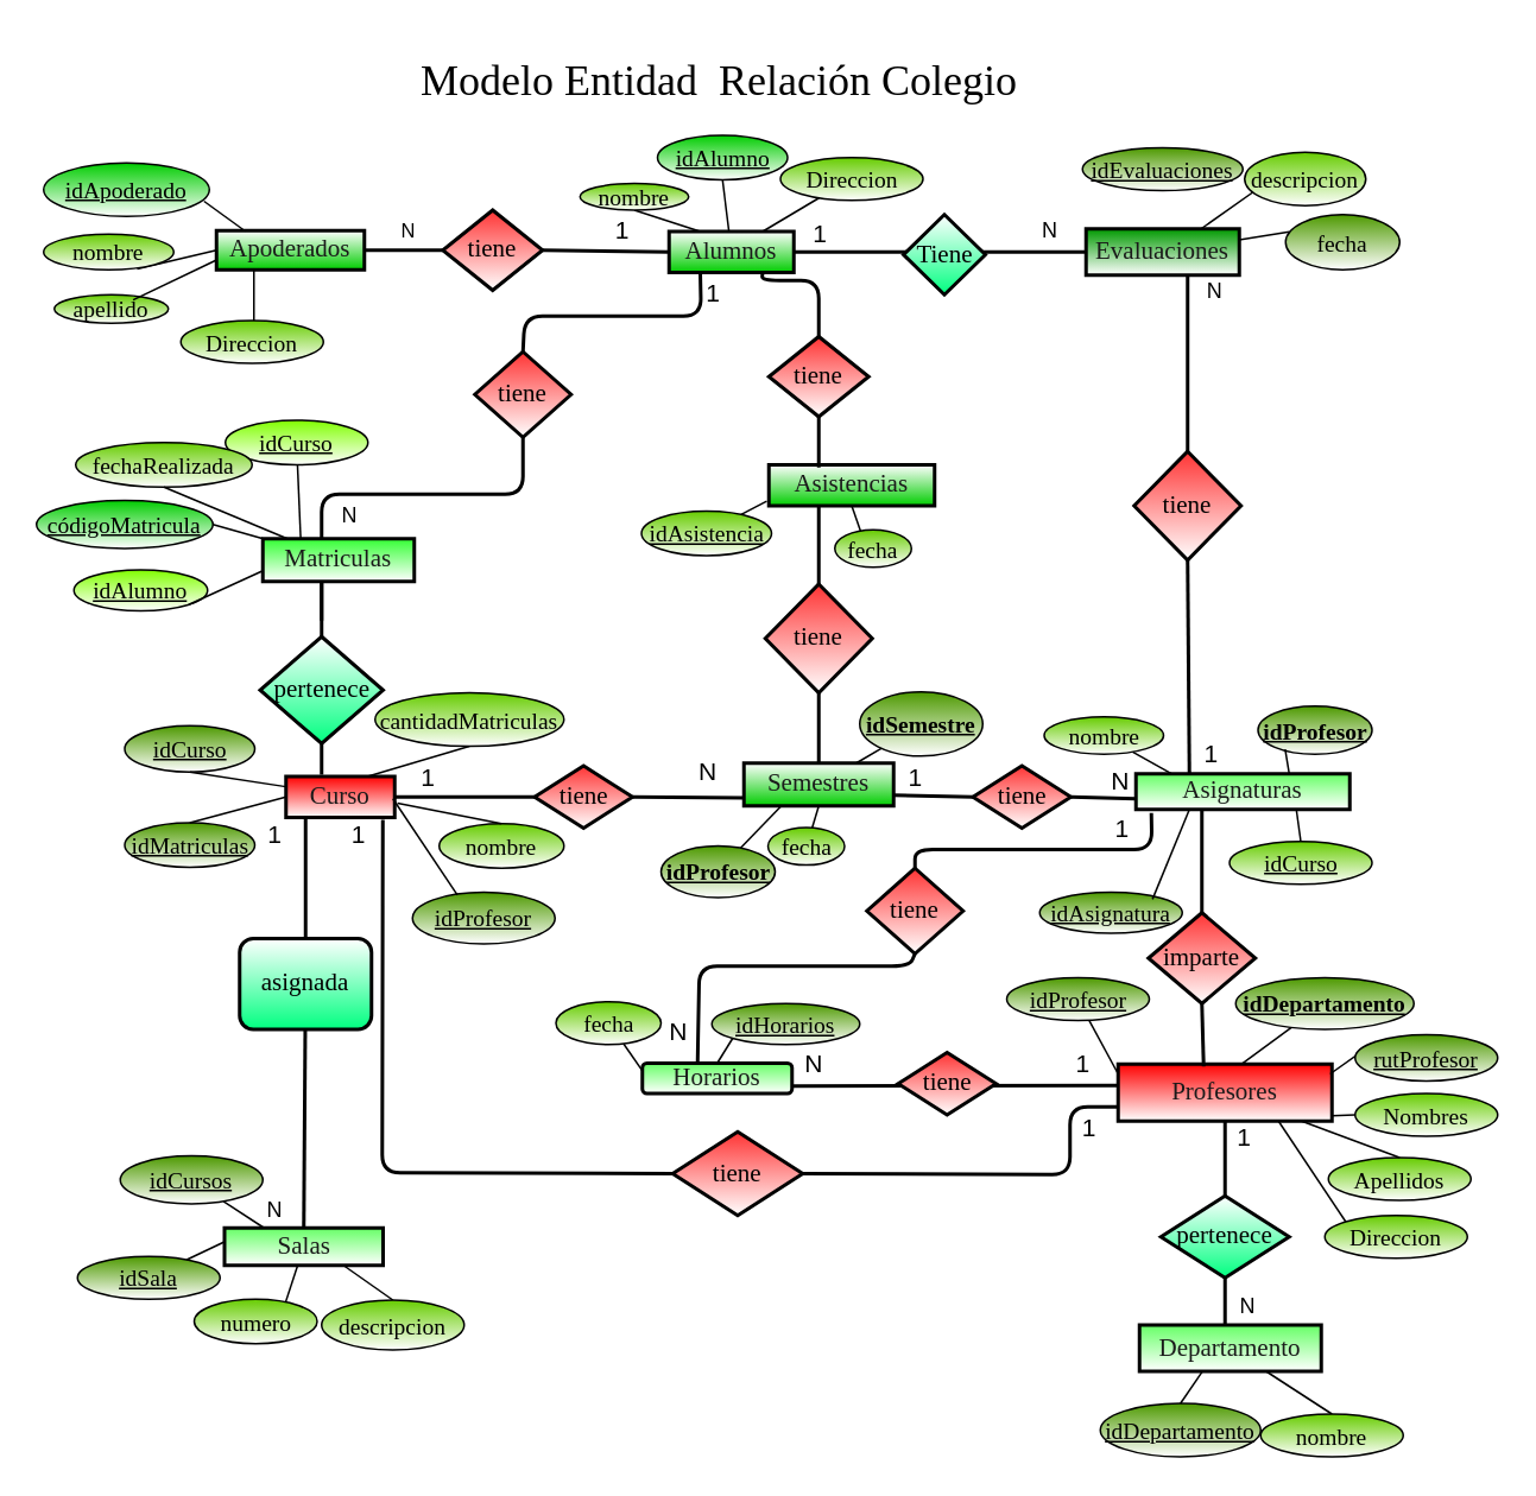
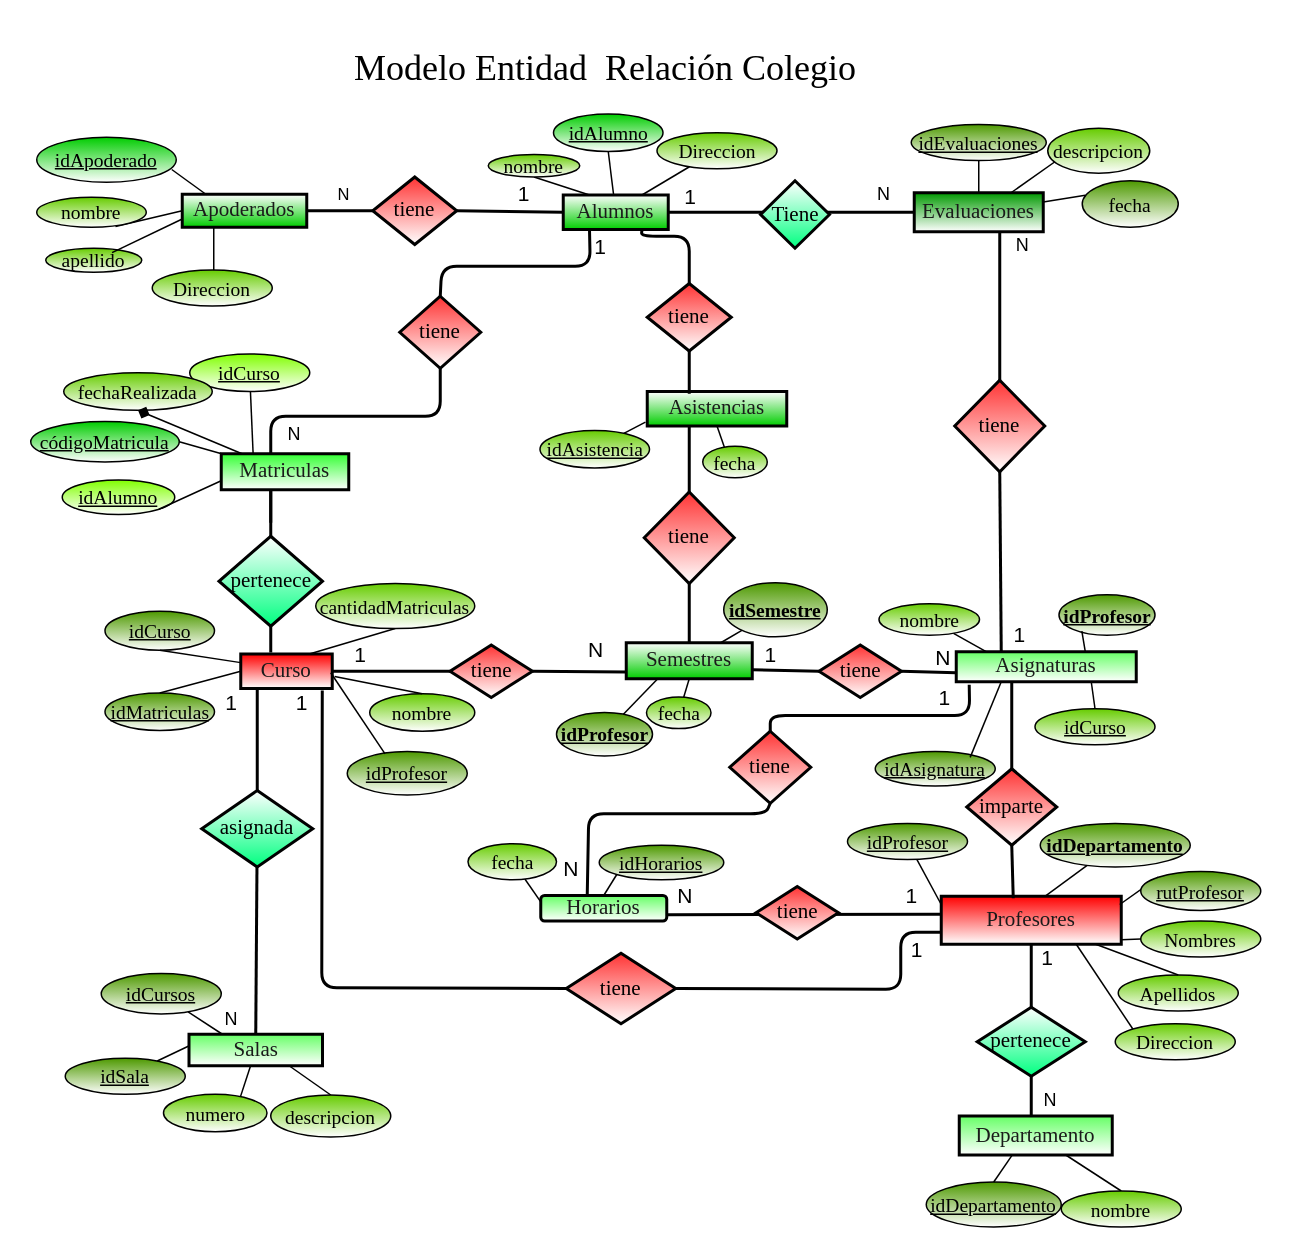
+ <mxCell id="20" value="" style="endArrow=none;html=1;exitDx=0;exitDy=0;" parent="1" source="19" target="18" edge="1"><mxGeometry width="50" height="50" relative="1" as="geometry"><mxPoint x="620.141" y="-282.11" as="sourcePoint" /><mxPoint x="678.5" y="106.5" as="targetPoint" /></mxGeometry></mxCell>
- <mxCell id="32" value="" style="endArrow=none;html=1;exitDx=0;exitDy=0;entryX=0.5;entryY=1;entryDx=0;entryDy=0;" parent="1" source="25" target="31" edge="1"><mxGeometry width="50" height="50" relative="1" as="geometry"><mxPoint x="150" y="288" as="sourcePoint" /><mxPoint x="207.5" y="251.6" as="targetPoint" /></mxGeometry></mxCell>
+ <mxCell id="32" value="" style="endArrow=diamond;html=1;exitDx=0;exitDy=0;entryX=0.5;entryY=1;entryDx=0;entryDy=0;" parent="1" source="25" target="31" edge="1"><mxGeometry width="50" height="50" relative="1" as="geometry"><mxPoint x="150" y="288" as="sourcePoint" /><mxPoint x="207.5" y="251.6" as="targetPoint" /></mxGeometry></mxCell>
- <mxCell id="115" value="&lt;font color=&quot;#000000&quot; face=&quot;Times New Roman&quot;&gt;&lt;span style=&quot;font-size: 14px&quot;&gt;asignada&lt;/span&gt;&lt;/font&gt;" style="whiteSpace=wrap;html=1;strokeColor=#000000;fillColor=#FFFFFF;gradientColor=#00FF80;fontColor=#009900;strokeWidth=2;rounded=1;" parent="1" vertex="1"><mxGeometry x="134" y="526.5" width="74" height="51" as="geometry" /></mxCell>
+ <mxCell id="115" value="&lt;font color=&quot;#000000&quot; face=&quot;Times New Roman&quot;&gt;&lt;span style=&quot;font-size: 14px&quot;&gt;asignada&lt;/span&gt;&lt;/font&gt;" style="rhombus;whiteSpace=wrap;html=1;strokeColor=#000000;fillColor=#FFFFFF;gradientColor=#00FF80;fontColor=#009900;strokeWidth=2;" parent="1" vertex="1"><mxGeometry x="134" y="526.5" width="74" height="51" as="geometry" /></mxCell>
